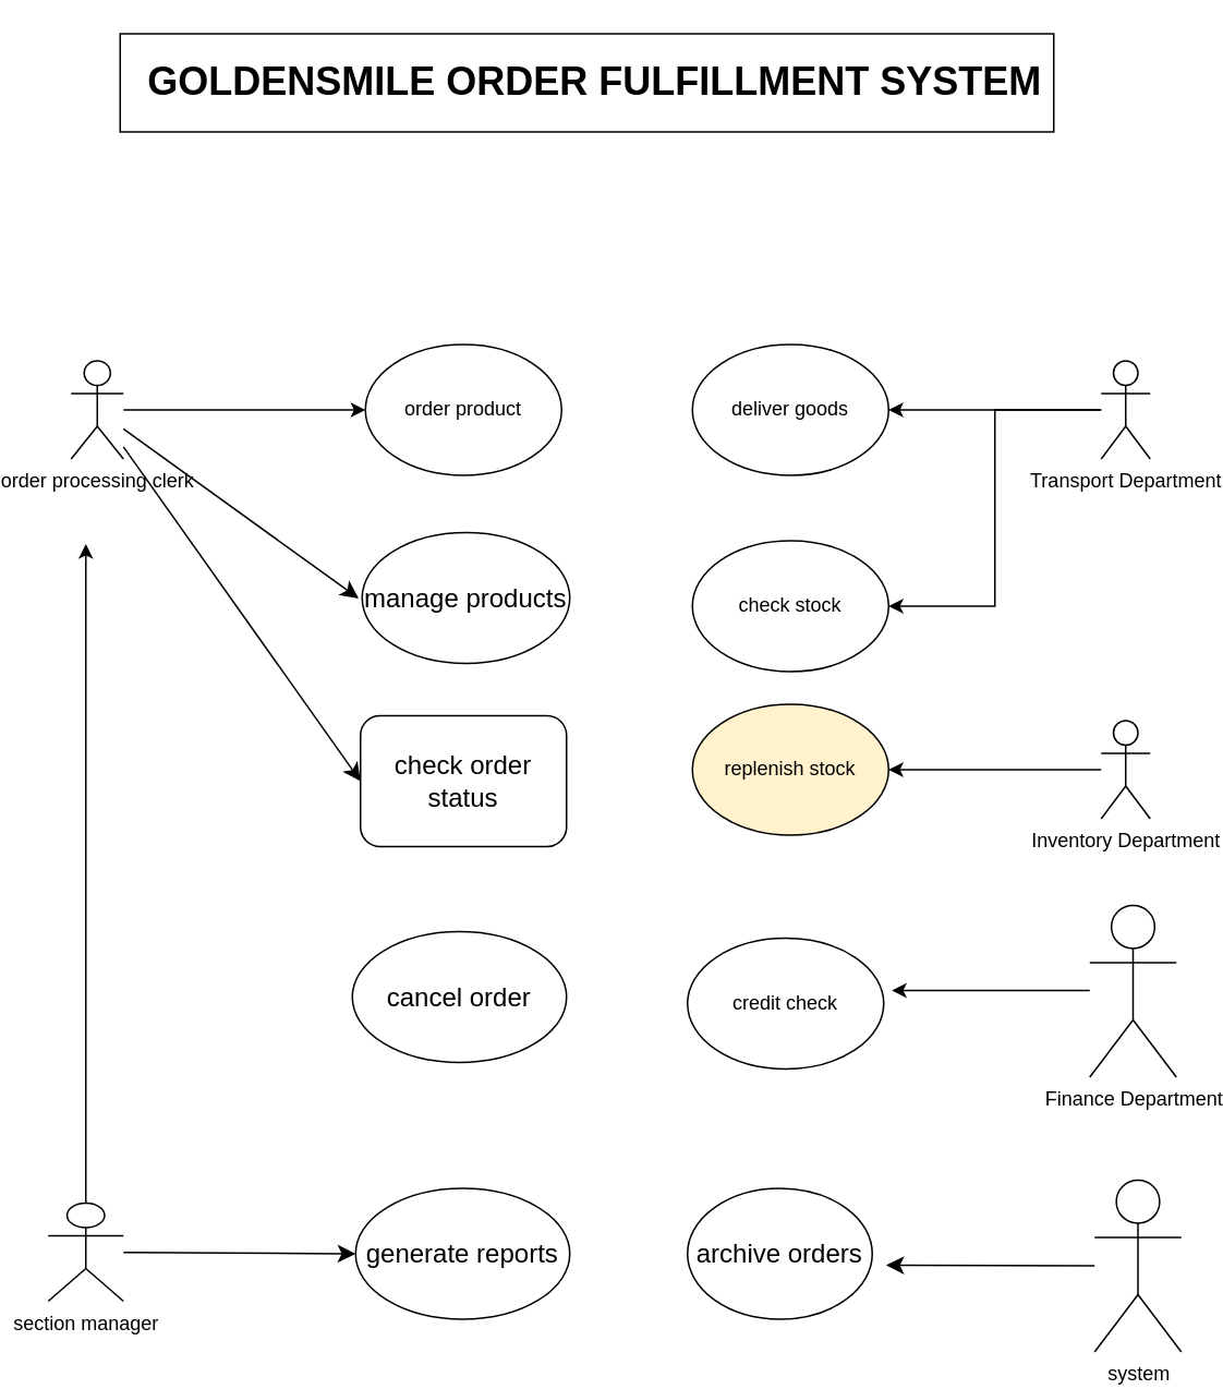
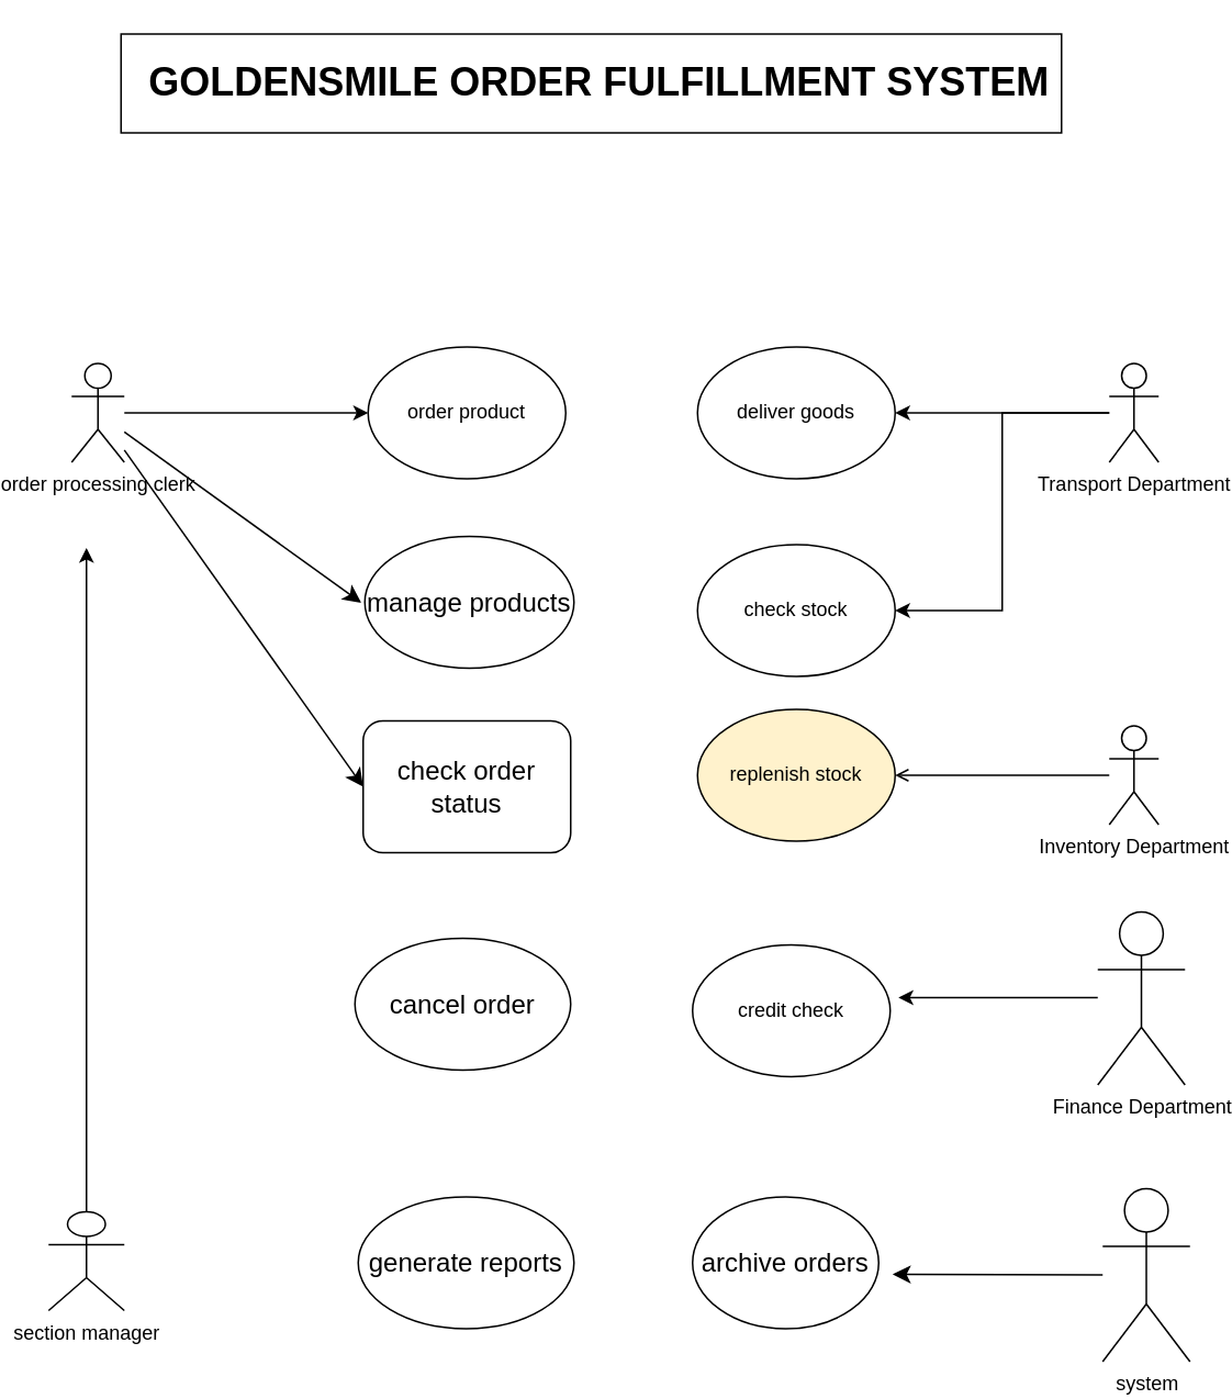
- <mxCell id="17" style="edgeStyle=orthogonalEdgeStyle;rounded=0;orthogonalLoop=1;jettySize=auto;html=1;entryX=1;entryY=0.5;entryDx=0;entryDy=0;" parent="1" source="18" target="19" edge="1"><mxGeometry relative="1" as="geometry" /></mxCell>
+ <mxCell id="17" style="edgeStyle=orthogonalEdgeStyle;rounded=0;orthogonalLoop=1;jettySize=auto;html=1;entryX=1;entryY=0.5;entryDx=0;entryDy=0;endArrow=open;" parent="1" source="18" target="19" edge="1"><mxGeometry relative="1" as="geometry" /></mxCell>
- <mxCell id="23" style="edgeStyle=none;curved=1;rounded=0;orthogonalLoop=1;jettySize=auto;html=1;entryX=0;entryY=0.5;entryDx=0;entryDy=0;fontSize=12;startSize=8;endSize=8;" parent="1" source="24" target="25" edge="1"><mxGeometry relative="1" as="geometry" /></mxCell>
